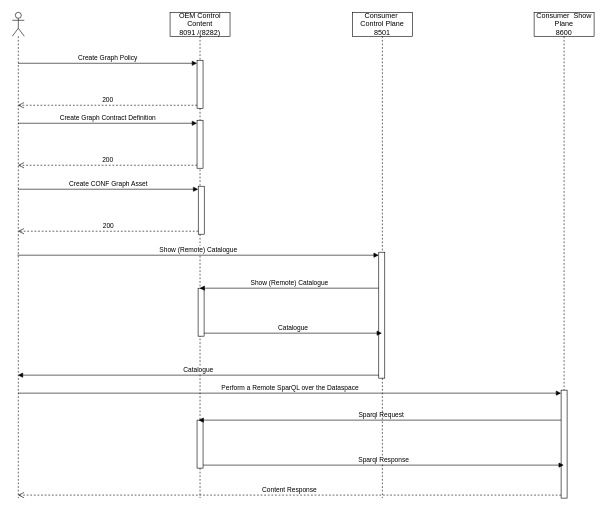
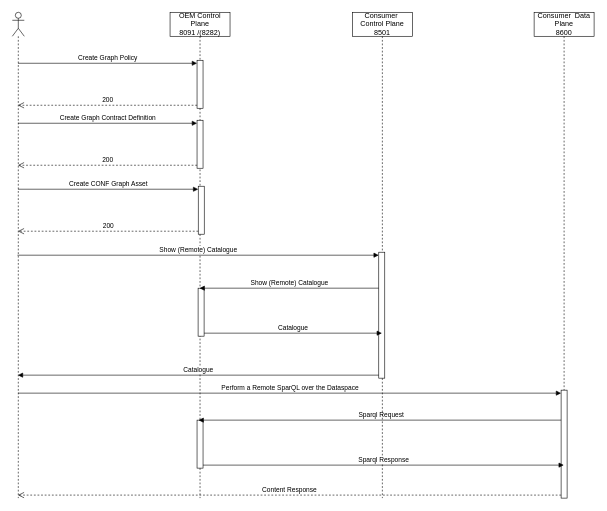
- <mxCell id="2" value="OEM Control Content&lt;br&gt;8091 /(8282)" style="shape=umlLifeline;perimeter=lifelinePerimeter;whiteSpace=wrap;html=1;container=1;dropTarget=0;collapsible=0;recursiveResize=0;outlineConnect=0;portConstraint=eastwest;newEdgeStyle={&quot;curved&quot;:0,&quot;rounded&quot;:0};" parent="1" vertex="1"><mxGeometry x="283" y="20" width="100" height="810" as="geometry" /></mxCell>
+ <mxCell id="2" value="OEM Control Plane&lt;br&gt;8091 /(8282)" style="shape=umlLifeline;perimeter=lifelinePerimeter;whiteSpace=wrap;html=1;container=1;dropTarget=0;collapsible=0;recursiveResize=0;outlineConnect=0;portConstraint=eastwest;newEdgeStyle={&quot;curved&quot;:0,&quot;rounded&quot;:0};" parent="1" vertex="1"><mxGeometry x="283" y="20" width="100" height="810" as="geometry" /></mxCell>
- <mxCell id="9" value="Consumer&amp;nbsp; Show Plane&lt;br&gt;8600" style="shape=umlLifeline;perimeter=lifelinePerimeter;whiteSpace=wrap;html=1;container=1;dropTarget=0;collapsible=0;recursiveResize=0;outlineConnect=0;portConstraint=eastwest;newEdgeStyle={&quot;curved&quot;:0,&quot;rounded&quot;:0};" parent="1" vertex="1"><mxGeometry x="890" y="20" width="100" height="810" as="geometry" /></mxCell>
+ <mxCell id="9" value="Consumer&amp;nbsp; Data Plane&lt;br&gt;8600" style="shape=umlLifeline;perimeter=lifelinePerimeter;whiteSpace=wrap;html=1;container=1;dropTarget=0;collapsible=0;recursiveResize=0;outlineConnect=0;portConstraint=eastwest;newEdgeStyle={&quot;curved&quot;:0,&quot;rounded&quot;:0};" parent="1" vertex="1"><mxGeometry x="890" y="20" width="100" height="810" as="geometry" /></mxCell>
